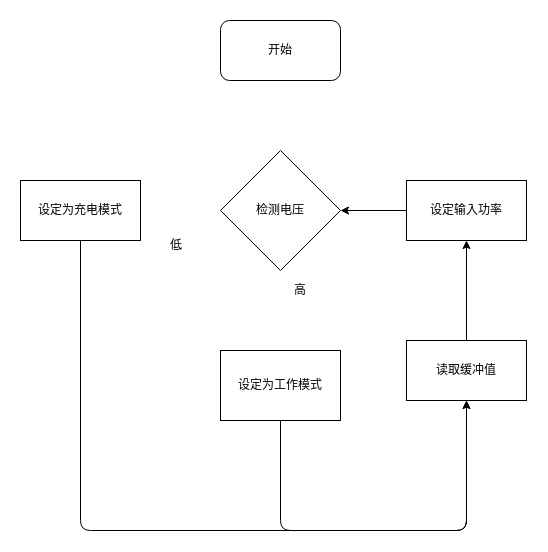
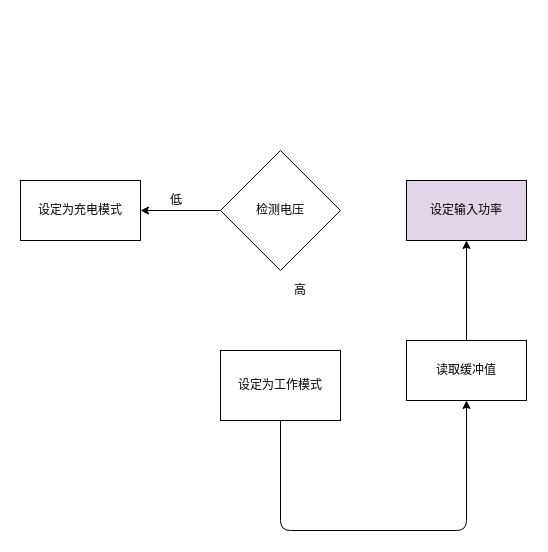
- <mxCell id="2" value="开始" style="rounded=1;whiteSpace=wrap;html=1;" vertex="1" parent="1"><mxGeometry x="220" y="20" width="120" height="60" as="geometry" /></mxCell>
+ <mxCell id="3" value="" style="edgeStyle=orthogonalEdgeStyle;rounded=0;orthogonalLoop=1;jettySize=auto;html=1;" edge="1" parent="1" source="4" target="5"><mxGeometry relative="1" as="geometry" /></mxCell>
- <mxCell id="11" value="" style="edgeStyle=orthogonalEdgeStyle;rounded=0;orthogonalLoop=1;jettySize=auto;html=1;" edge="1" parent="1" source="12" target="4"><mxGeometry relative="1" as="geometry" /></mxCell>
- <mxCell id="12" value="设定输入功率" style="whiteSpace=wrap;html=1;" vertex="1" parent="1"><mxGeometry x="406" y="180" width="120" height="60" as="geometry" /></mxCell>
+ <mxCell id="12" value="设定输入功率" style="whiteSpace=wrap;html=1;fillColor=#e1d5e7;" vertex="1" parent="1"><mxGeometry x="406" y="180" width="120" height="60" as="geometry" /></mxCell>
- <mxCell id="7" value="低" style="text;html=1;strokeColor=none;fillColor=none;align=center;verticalAlign=middle;whiteSpace=wrap;rounded=0;" vertex="1" parent="1"><mxGeometry x="156" y="235" width="40" height="20" as="geometry" /></mxCell>
+ <mxCell id="7" value="低" style="text;html=1;strokeColor=none;fillColor=none;align=center;verticalAlign=middle;whiteSpace=wrap;rounded=0;" vertex="1" parent="1"><mxGeometry x="156" y="190" width="40" height="20" as="geometry" /></mxCell>
- <mxCell id="13" value="" style="endArrow=classic;html=1;entryX=0.5;entryY=1;entryDx=0;entryDy=0;exitX=0.5;exitY=1;exitDx=0;exitDy=0;" edge="1" parent="1" source="5" target="10"><mxGeometry width="50" height="50" relative="1" as="geometry"><mxPoint x="76" y="380" as="sourcePoint" /><mxPoint x="416" y="530" as="targetPoint" /><Array as="points"><mxPoint x="80" y="530" /><mxPoint x="466" y="530" /></Array></mxGeometry></mxCell>
